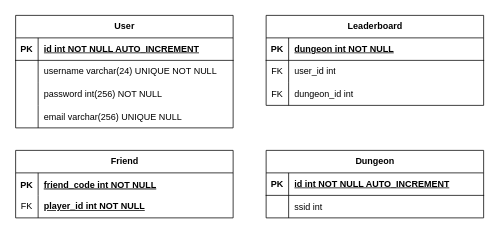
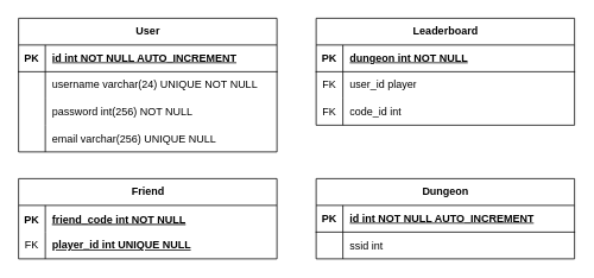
- <mxCell id="21" value="user_id int" style="shape=partialRectangle;connectable=0;fillColor=none;top=0;left=0;bottom=0;right=0;align=left;spacingLeft=6;fontStyle=0;overflow=hidden;whiteSpace=wrap;html=1;" parent="19" vertex="1"><mxGeometry x="30" width="260" height="30" as="geometry"><mxRectangle width="260" height="30" as="alternateBounds" /></mxGeometry></mxCell>
+ <mxCell id="21" value="user_id player" style="shape=partialRectangle;connectable=0;fillColor=none;top=0;left=0;bottom=0;right=0;align=left;spacingLeft=6;fontStyle=0;overflow=hidden;whiteSpace=wrap;html=1;" parent="19" vertex="1"><mxGeometry x="30" width="260" height="30" as="geometry"><mxRectangle width="260" height="30" as="alternateBounds" /></mxGeometry></mxCell>
- <mxCell id="24" value="dungeon_id int" style="shape=partialRectangle;connectable=0;fillColor=none;top=0;left=0;bottom=0;right=0;align=left;spacingLeft=6;fontStyle=0;overflow=hidden;whiteSpace=wrap;html=1;" parent="22" vertex="1"><mxGeometry x="30" width="260" height="30" as="geometry"><mxRectangle width="260" height="30" as="alternateBounds" /></mxGeometry></mxCell>
+ <mxCell id="24" value="code_id int" style="shape=partialRectangle;connectable=0;fillColor=none;top=0;left=0;bottom=0;right=0;align=left;spacingLeft=6;fontStyle=0;overflow=hidden;whiteSpace=wrap;html=1;" parent="22" vertex="1"><mxGeometry x="30" width="260" height="30" as="geometry"><mxRectangle width="260" height="30" as="alternateBounds" /></mxGeometry></mxCell>
- <mxCell id="38" value="player_id int NOT NULL" style="shape=partialRectangle;connectable=0;fillColor=none;top=0;left=0;bottom=0;right=0;align=left;spacingLeft=6;fontStyle=5;overflow=hidden;whiteSpace=wrap;html=1;" parent="36" vertex="1"><mxGeometry x="30" width="260" height="30" as="geometry"><mxRectangle width="260" height="30" as="alternateBounds" /></mxGeometry></mxCell>
+ <mxCell id="38" value="player_id int UNIQUE NULL" style="shape=partialRectangle;connectable=0;fillColor=none;top=0;left=0;bottom=0;right=0;align=left;spacingLeft=6;fontStyle=5;overflow=hidden;whiteSpace=wrap;html=1;" parent="36" vertex="1"><mxGeometry x="30" width="260" height="30" as="geometry"><mxRectangle width="260" height="30" as="alternateBounds" /></mxGeometry></mxCell>
